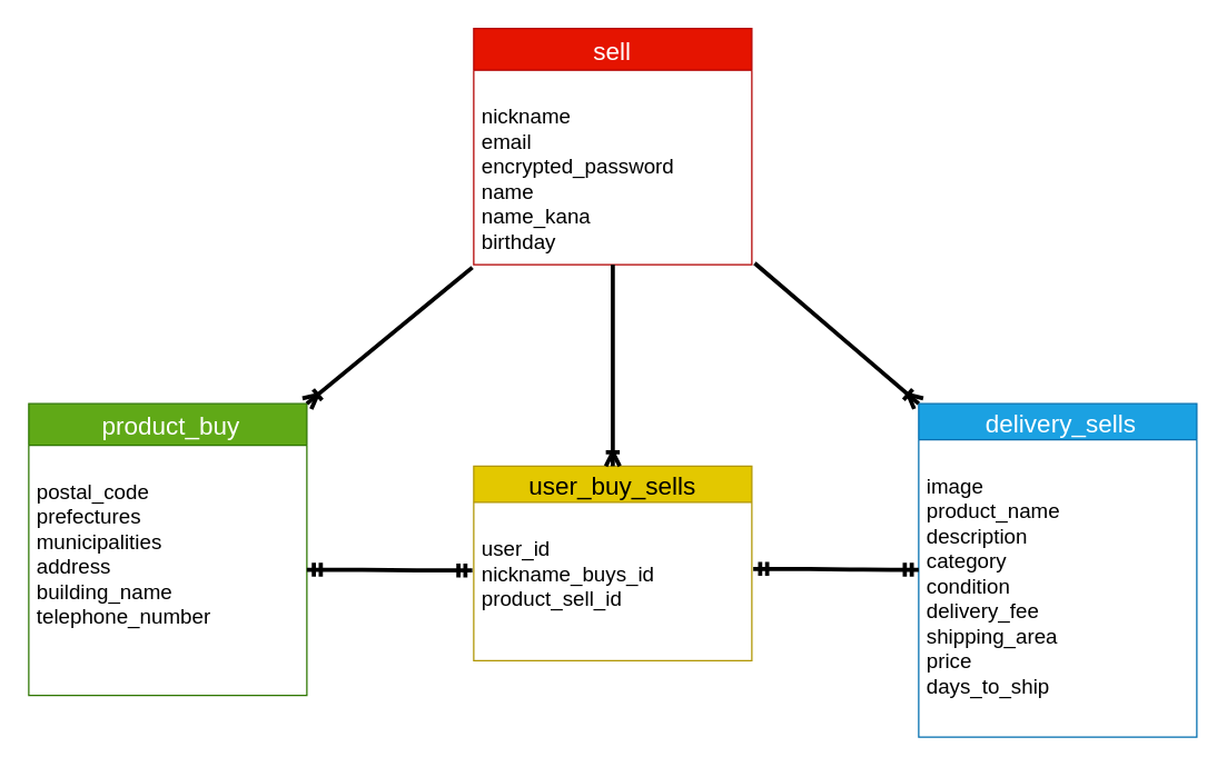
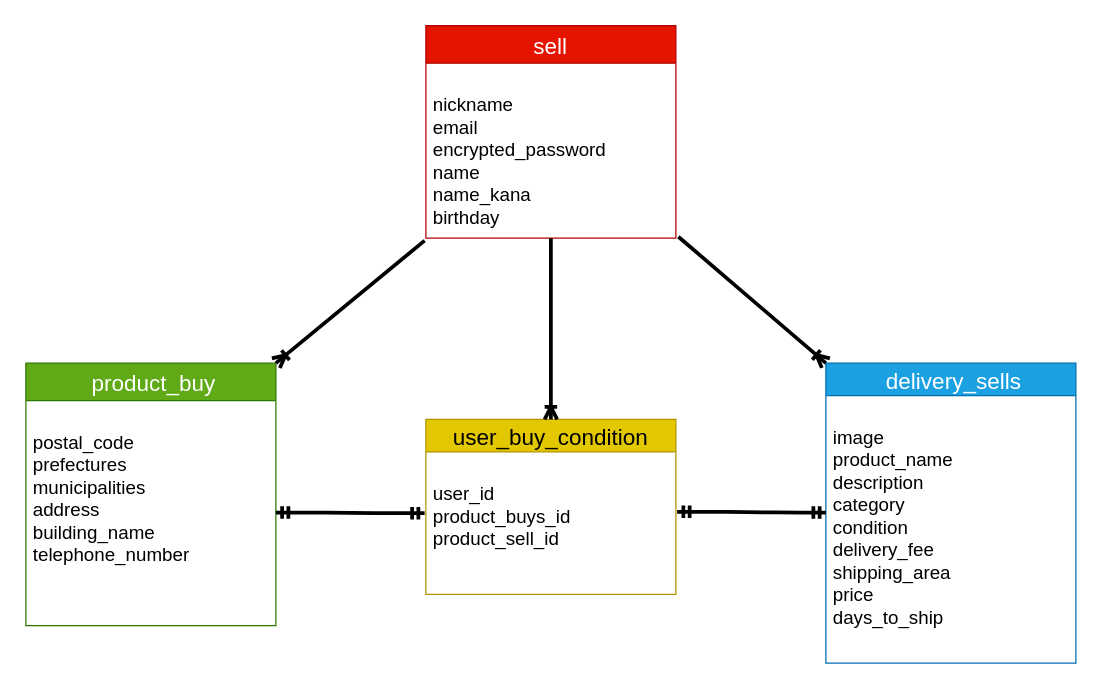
- <mxCell id="8" value="user_buy_sells" style="swimlane;fontStyle=0;childLayout=stackLayout;horizontal=1;startSize=26;horizontalStack=0;resizeParent=1;resizeParentMax=0;resizeLast=0;collapsible=1;marginBottom=0;align=center;fontSize=18;labelBackgroundColor=none;fillColor=#e3c800;strokeColor=#B09500;fontColor=#000000;" parent="1" vertex="1"><mxGeometry x="340" y="335" width="200" height="140" as="geometry" /></mxCell>
+ <mxCell id="8" value="user_buy_condition" style="swimlane;fontStyle=0;childLayout=stackLayout;horizontal=1;startSize=26;horizontalStack=0;resizeParent=1;resizeParentMax=0;resizeLast=0;collapsible=1;marginBottom=0;align=center;fontSize=18;labelBackgroundColor=none;fillColor=#e3c800;strokeColor=#B09500;fontColor=#000000;" parent="1" vertex="1"><mxGeometry x="340" y="335" width="200" height="140" as="geometry" /></mxCell>
- <mxCell id="9" value="&#10;user_id&#10;nickname_buys_id&#10;product_sell_id" style="text;strokeColor=none;fillColor=none;spacingLeft=4;spacingRight=4;overflow=hidden;rotatable=0;points=[[0,0.5],[1,0.5]];portConstraint=eastwest;fontSize=15;" parent="8" vertex="1"><mxGeometry y="26" width="200" height="114" as="geometry" /></mxCell>
+ <mxCell id="9" value="&#10;user_id&#10;product_buys_id&#10;product_sell_id" style="text;strokeColor=none;fillColor=none;spacingLeft=4;spacingRight=4;overflow=hidden;rotatable=0;points=[[0,0.5],[1,0.5]];portConstraint=eastwest;fontSize=15;" parent="8" vertex="1"><mxGeometry y="26" width="200" height="114" as="geometry" /></mxCell>
